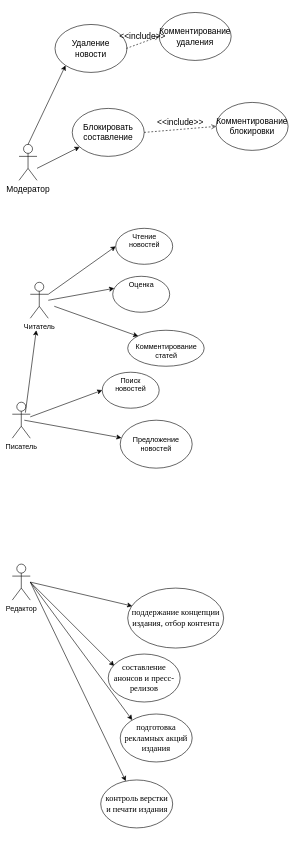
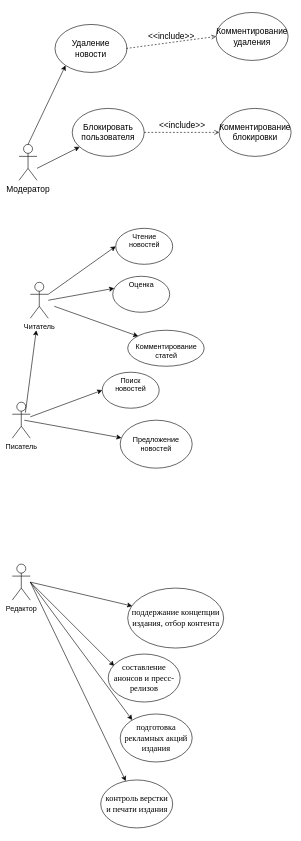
- <mxCell id="28" value="Комментирование удаления" style="ellipse;whiteSpace=wrap;html=1;fontSize=14;" vertex="1" parent="1"><mxGeometry x="265" y="20" width="120" height="80" as="geometry" /></mxCell>
+ <mxCell id="28" value="Комментирование удаления" style="ellipse;whiteSpace=wrap;html=1;fontSize=14;" vertex="1" parent="1"><mxGeometry x="360" y="20" width="120" height="80" as="geometry" /></mxCell>
- <mxCell id="27" value="Комментирование блокировки" style="ellipse;whiteSpace=wrap;html=1;fontSize=14;" vertex="1" parent="1"><mxGeometry x="360" y="170" width="120" height="80" as="geometry" /></mxCell>
+ <mxCell id="27" value="Комментирование блокировки" style="ellipse;whiteSpace=wrap;html=1;fontSize=14;" vertex="1" parent="1"><mxGeometry x="365" y="180" width="120" height="80" as="geometry" /></mxCell>
- <mxCell id="26" value="Блокировать составление" style="ellipse;whiteSpace=wrap;html=1;fontSize=14;" vertex="1" parent="1"><mxGeometry x="120" y="180" width="120" height="80" as="geometry" /></mxCell>
+ <mxCell id="26" value="Блокировать пользователя" style="ellipse;whiteSpace=wrap;html=1;fontSize=14;" vertex="1" parent="1"><mxGeometry x="120" y="180" width="120" height="80" as="geometry" /></mxCell>
